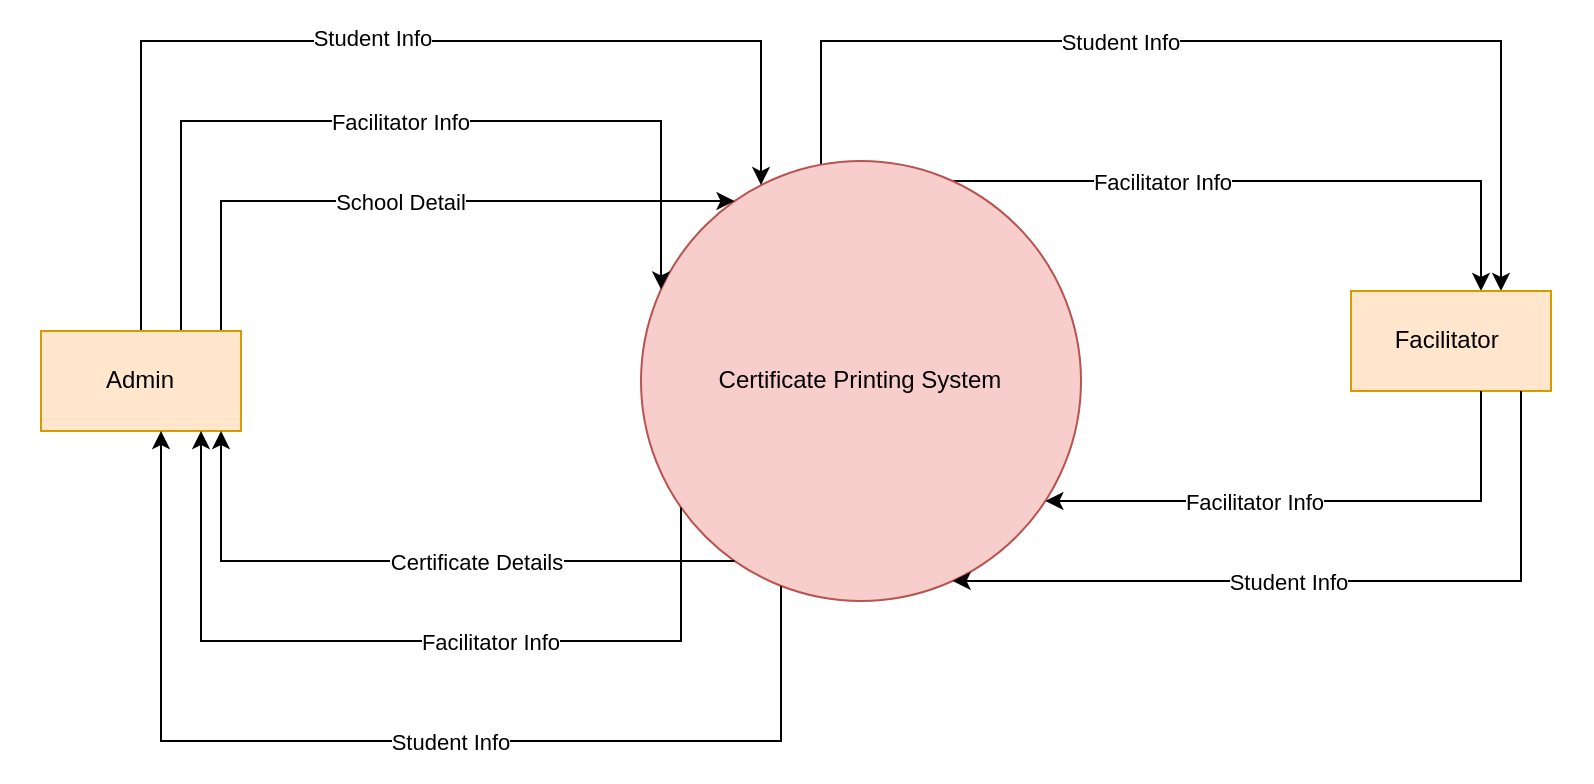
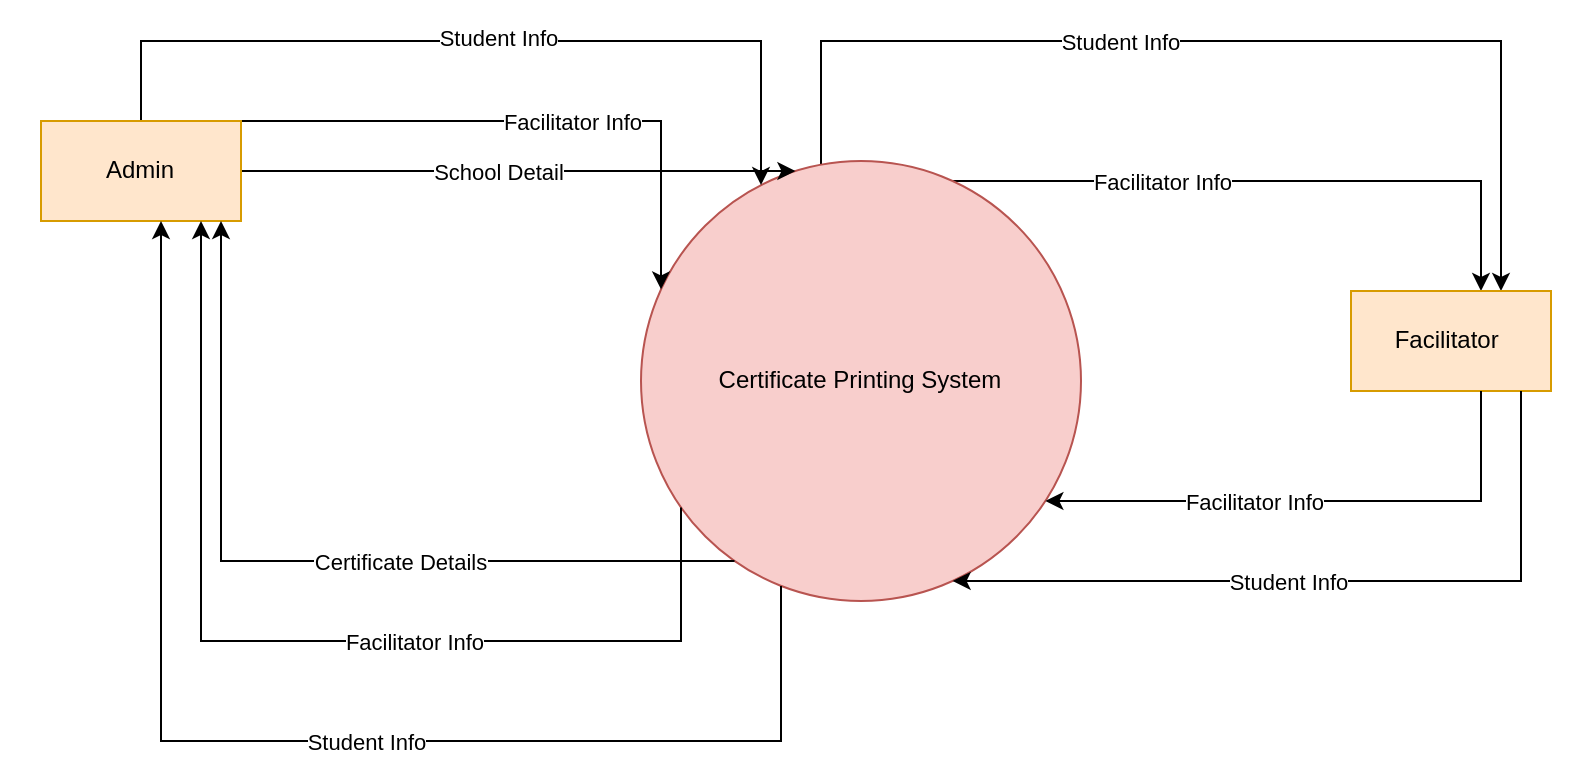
- <mxCell id="13" value="Admin" style="html=1;dashed=0;whiteSpace=wrap;fillColor=#ffe6cc;strokeColor=#d79b00;" vertex="1" parent="1"><mxGeometry x="20" y="165" width="100" height="50" as="geometry" /></mxCell>
+ <mxCell id="13" value="Admin" style="html=1;dashed=0;whiteSpace=wrap;fillColor=#ffe6cc;strokeColor=#d79b00;" vertex="1" parent="1"><mxGeometry x="20" y="60" width="100" height="50" as="geometry" /></mxCell>
